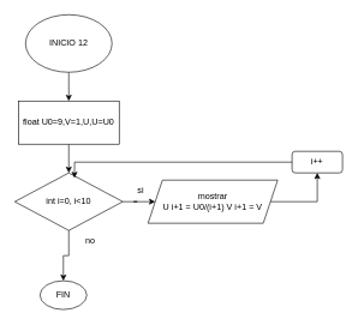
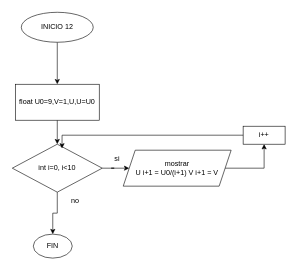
- <mxCell id="3" value="INICIO 12" style="ellipse;whiteSpace=wrap;html=1;" vertex="1" parent="1"><mxGeometry x="35" y="20" width="120" height="80" as="geometry" /></mxCell>
+ <mxCell id="3" value="INICIO 12" style="ellipse;whiteSpace=wrap;html=1;" vertex="1" parent="1"><mxGeometry x="35" y="20" width="120" height="50" as="geometry" /></mxCell>
- <mxCell id="14" value="i++" style="whiteSpace=wrap;html=1;rounded=1;" vertex="1" parent="1"><mxGeometry x="405" y="210" width="70" height="30" as="geometry" /></mxCell>
+ <mxCell id="14" value="i++" style="rounded=0;whiteSpace=wrap;html=1;" vertex="1" parent="1"><mxGeometry x="405" y="210" width="70" height="30" as="geometry" /></mxCell>
